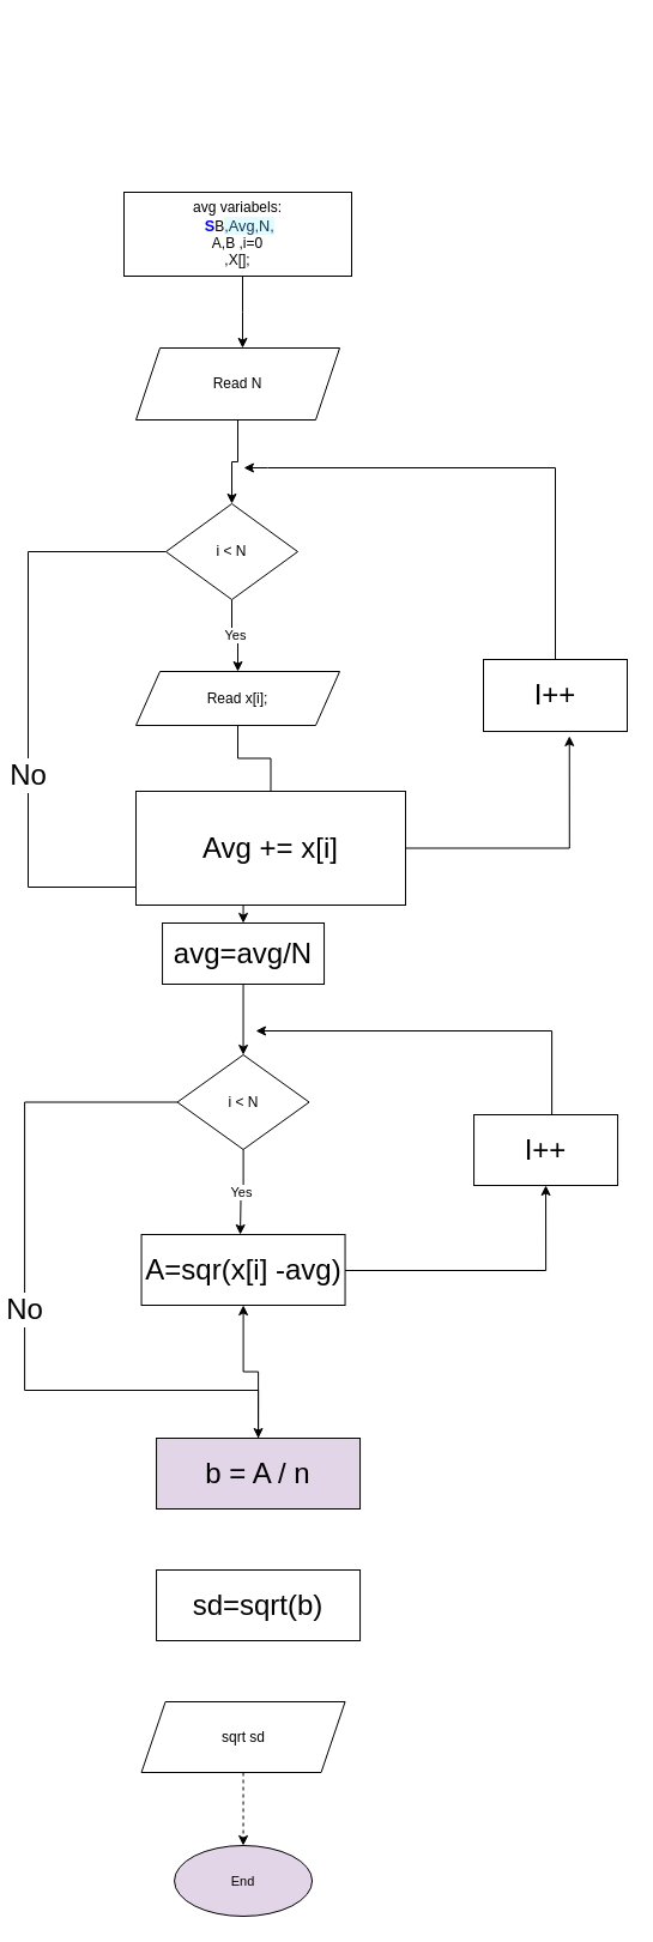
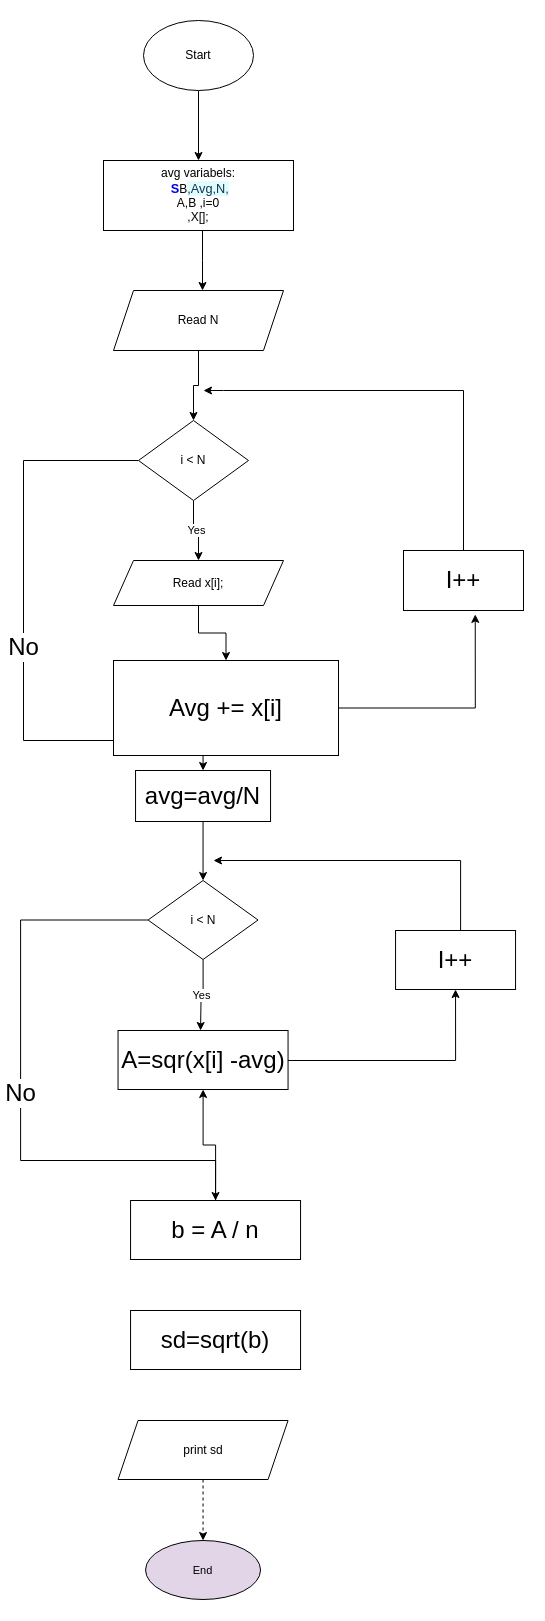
+ <mxCell id="3" value="Start" style="ellipse;whiteSpace=wrap;html=1;" vertex="1" parent="1"><mxGeometry x="143" y="20" width="110" height="70" as="geometry" /></mxCell>
+ <mxCell id="2" value="" style="edgeStyle=orthogonalEdgeStyle;rounded=0;orthogonalLoop=1;jettySize=auto;html=1;" edge="1" parent="1" source="3" target="5"><mxGeometry relative="1" as="geometry" /></mxCell>
- <mxCell id="11" value="" style="edgeStyle=orthogonalEdgeStyle;rounded=0;orthogonalLoop=1;jettySize=auto;html=1;fontSize=11;endArrow=none;" edge="1" parent="1" source="12" target="31"><mxGeometry relative="1" as="geometry" /></mxCell>
+ <mxCell id="11" value="" style="edgeStyle=orthogonalEdgeStyle;rounded=0;orthogonalLoop=1;jettySize=auto;html=1;fontSize=11;" edge="1" parent="1" source="12" target="31"><mxGeometry relative="1" as="geometry" /></mxCell>
- <mxCell id="25" value="b = A / n" style="rounded=0;whiteSpace=wrap;html=1;fontSize=24;fillColor=#e1d5e7;" vertex="1" parent="1"><mxGeometry x="130.05" y="1200" width="170" height="59" as="geometry" /></mxCell>
+ <mxCell id="25" value="b = A / n" style="rounded=0;whiteSpace=wrap;html=1;fontSize=24;" vertex="1" parent="1"><mxGeometry x="130.05" y="1200" width="170" height="59" as="geometry" /></mxCell>
- <mxCell id="28" value="sqrt sd" style="shape=parallelogram;perimeter=parallelogramPerimeter;whiteSpace=wrap;html=1;fixedSize=1;" vertex="1" parent="1"><mxGeometry x="117.55" y="1420" width="170" height="59" as="geometry" /></mxCell>
+ <mxCell id="28" value="print sd" style="shape=parallelogram;perimeter=parallelogramPerimeter;whiteSpace=wrap;html=1;fixedSize=1;" vertex="1" parent="1"><mxGeometry x="117.55" y="1420" width="170" height="59" as="geometry" /></mxCell>
